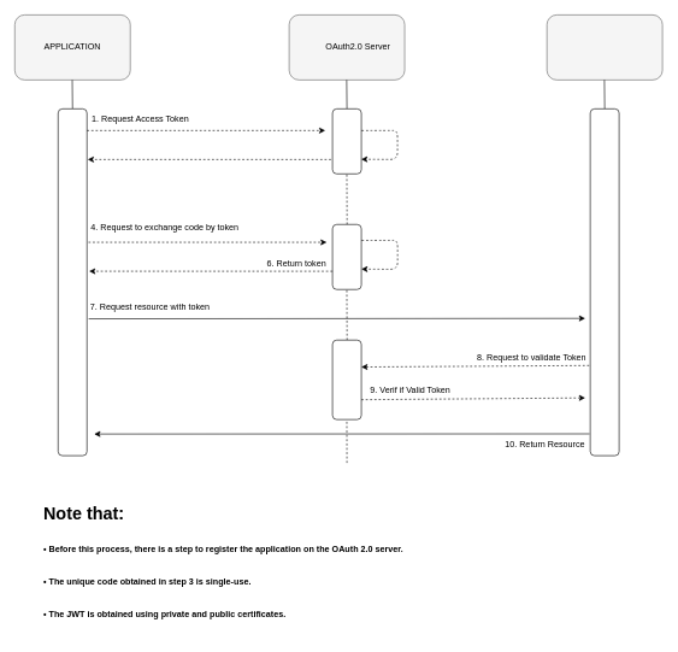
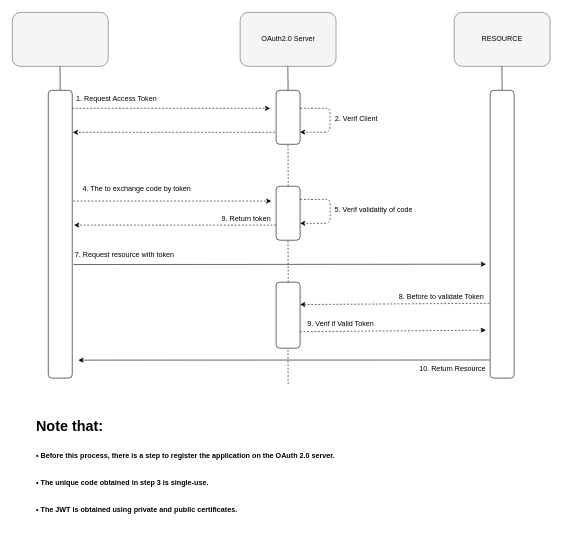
- <mxCell id="12" value="&lt;font color=&quot;#000000&quot;&gt;APPLICATION&lt;/font&gt;" style="text;html=1;align=center;verticalAlign=middle;whiteSpace=wrap;rounded=0;" vertex="1" parent="1"><mxGeometry x="55" y="50" width="90" height="30" as="geometry" /></mxCell>
- <mxCell id="13" value="&lt;font color=&quot;#000000&quot;&gt;OAuth2.0 Server&lt;/font&gt;" style="text;html=1;align=center;verticalAlign=middle;whiteSpace=wrap;rounded=0;" vertex="1" parent="1"><mxGeometry x="442.5" y="50" width="105" height="30" as="geometry" /></mxCell>
+ <mxCell id="13" value="&lt;font color=&quot;#000000&quot;&gt;OAuth2.0 Server&lt;/font&gt;" style="text;html=1;align=center;verticalAlign=middle;whiteSpace=wrap;rounded=0;" vertex="1" parent="1"><mxGeometry x="427.5" y="50" width="105" height="30" as="geometry" /></mxCell>
+ <mxCell id="14" value="&lt;font color=&quot;#000000&quot;&gt;RESOURCE&lt;/font&gt;" style="text;html=1;align=center;verticalAlign=middle;whiteSpace=wrap;rounded=0;" vertex="1" parent="1"><mxGeometry x="792" y="50" width="90" height="30" as="geometry" /></mxCell>
+ <mxCell id="30" value="2. Verif Client" style="text;html=1;align=center;verticalAlign=middle;whiteSpace=wrap;rounded=0;" vertex="1" parent="1"><mxGeometry x="514" y="183" width="160" height="30" as="geometry" /></mxCell>
- <mxCell id="31" value="4. Request to exchange code by token" style="text;html=1;align=center;verticalAlign=middle;whiteSpace=wrap;rounded=0;" vertex="1" parent="1"><mxGeometry x="112" y="300" width="232" height="30" as="geometry" /></mxCell>
+ <mxCell id="31" value="4. The to exchange code by token" style="text;html=1;align=center;verticalAlign=middle;whiteSpace=wrap;rounded=0;" vertex="1" parent="1"><mxGeometry x="112" y="300" width="232" height="30" as="geometry" /></mxCell>
+ <mxCell id="32" value="5. Verif validatity of code" style="text;html=1;align=center;verticalAlign=middle;whiteSpace=wrap;rounded=0;" vertex="1" parent="1"><mxGeometry x="543" y="334" width="160" height="30" as="geometry" /></mxCell>
- <mxCell id="33" value="6. Return token" style="text;html=1;align=center;verticalAlign=middle;whiteSpace=wrap;rounded=0;" vertex="1" parent="1"><mxGeometry x="321" y="350" width="179" height="30" as="geometry" /></mxCell>
+ <mxCell id="33" value="9. Return token" style="text;html=1;align=center;verticalAlign=middle;whiteSpace=wrap;rounded=0;" vertex="1" parent="1"><mxGeometry x="321" y="350" width="179" height="30" as="geometry" /></mxCell>
- <mxCell id="36" value="8. Request to validate Token" style="text;html=1;align=center;verticalAlign=middle;whiteSpace=wrap;rounded=0;" vertex="1" parent="1"><mxGeometry x="653" y="480" width="166" height="30" as="geometry" /></mxCell>
+ <mxCell id="36" value="8. Before to validate Token" style="text;html=1;align=center;verticalAlign=middle;whiteSpace=wrap;rounded=0;" vertex="1" parent="1"><mxGeometry x="653" y="480" width="166" height="30" as="geometry" /></mxCell>
